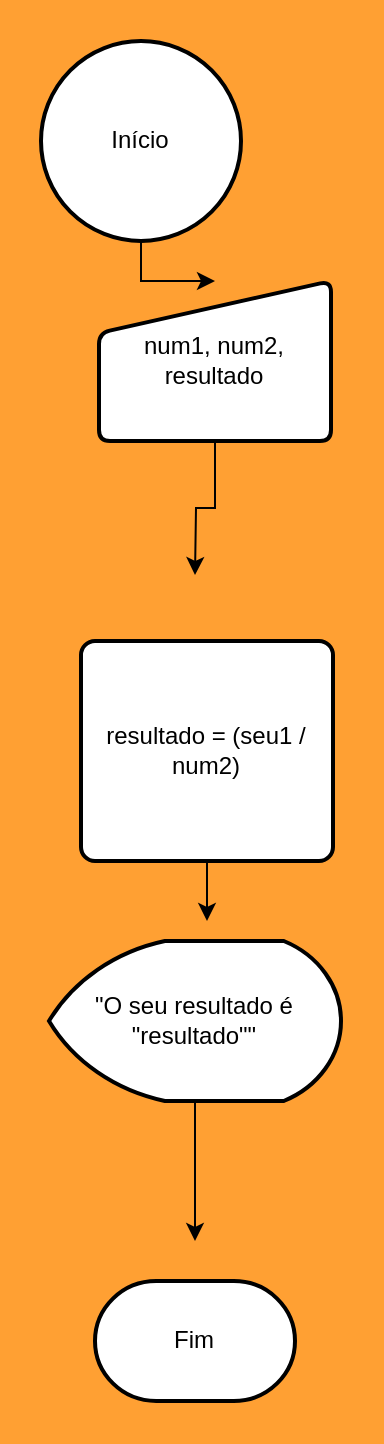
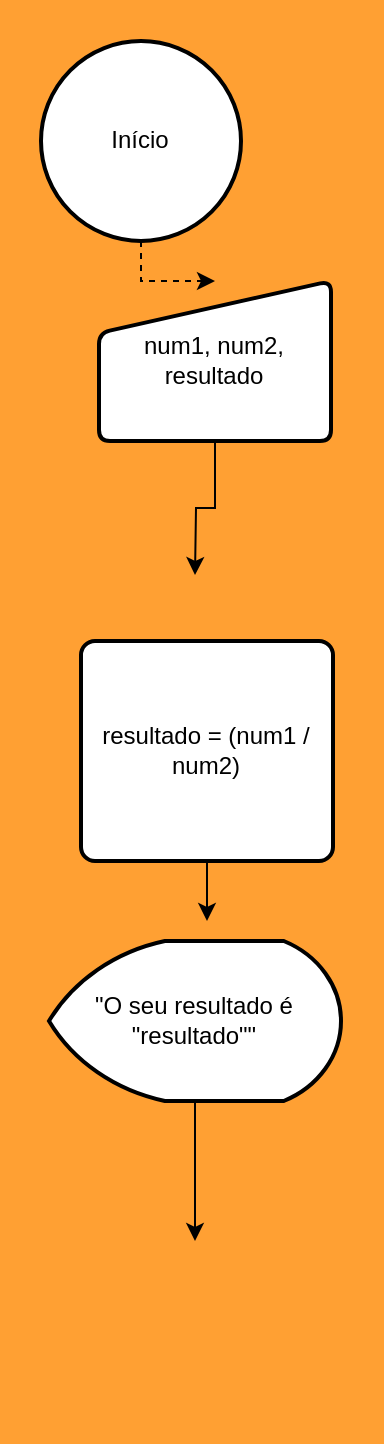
- <mxCell id="2" style="edgeStyle=orthogonalEdgeStyle;rounded=0;orthogonalLoop=1;jettySize=auto;html=1;exitX=0.5;exitY=1;exitDx=0;exitDy=0;exitPerimeter=0;entryX=0.5;entryY=0;entryDx=0;entryDy=0;" edge="1" parent="1" source="3" target="5"><mxGeometry relative="1" as="geometry" /></mxCell>
+ <mxCell id="2" style="edgeStyle=orthogonalEdgeStyle;rounded=0;orthogonalLoop=1;jettySize=auto;html=1;exitX=0.5;exitY=1;exitDx=0;exitDy=0;exitPerimeter=0;entryX=0.5;entryY=0;entryDx=0;entryDy=0;dashed=1;" edge="1" parent="1" source="3" target="5"><mxGeometry relative="1" as="geometry" /></mxCell>
- <mxCell id="7" value="resultado = (seu1 / num2)" style="rounded=1;whiteSpace=wrap;html=1;absoluteArcSize=1;arcSize=14;strokeWidth=2;" vertex="1" parent="1"><mxGeometry x="40" y="320" width="126" height="110" as="geometry" /></mxCell>
+ <mxCell id="7" value="resultado = (num1 / num2)" style="rounded=1;whiteSpace=wrap;html=1;absoluteArcSize=1;arcSize=14;strokeWidth=2;" vertex="1" parent="1"><mxGeometry x="40" y="320" width="126" height="110" as="geometry" /></mxCell>
- <mxCell id="10" value="Fim" style="strokeWidth=2;html=1;shape=mxgraph.flowchart.terminator;whiteSpace=wrap;" vertex="1" parent="1"><mxGeometry x="47" y="640" width="100" height="60" as="geometry" /></mxCell>
